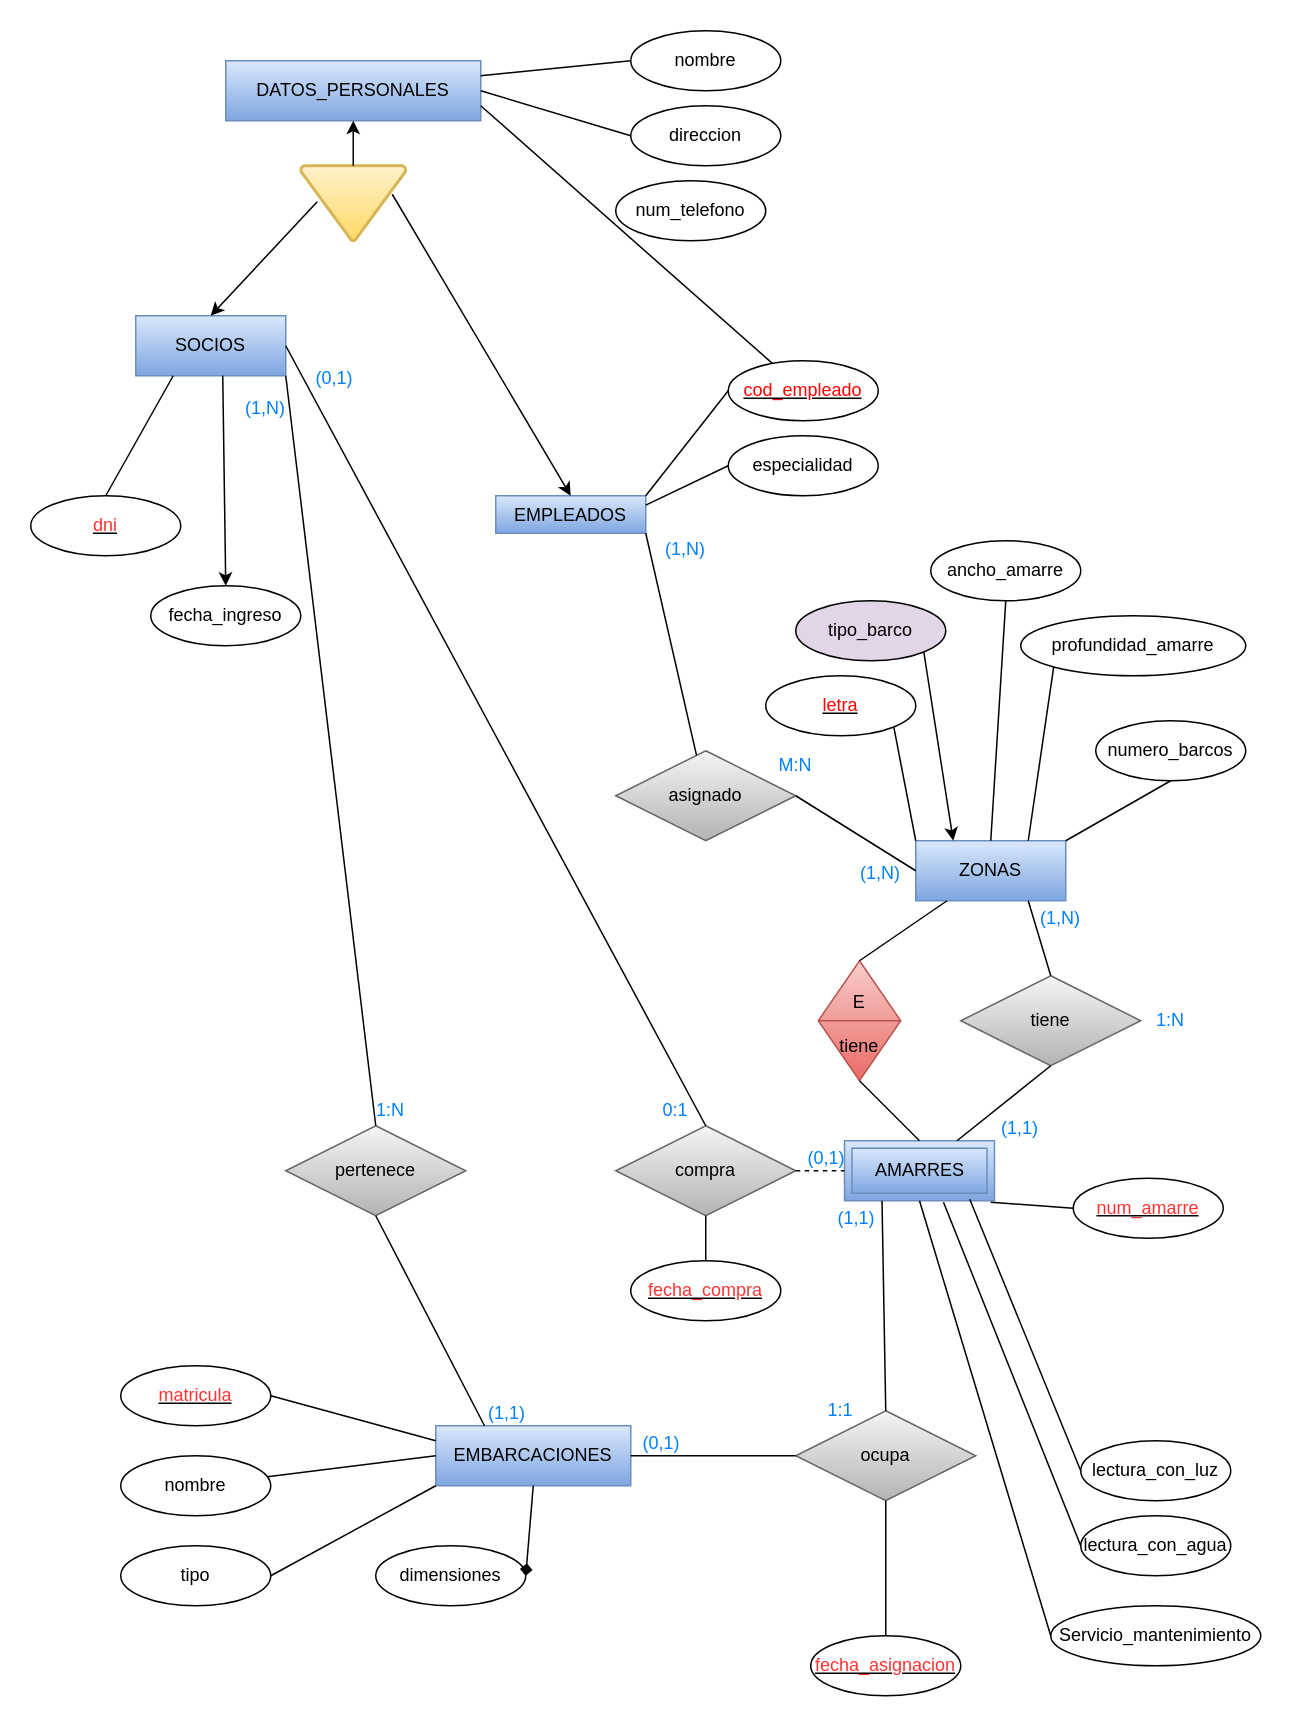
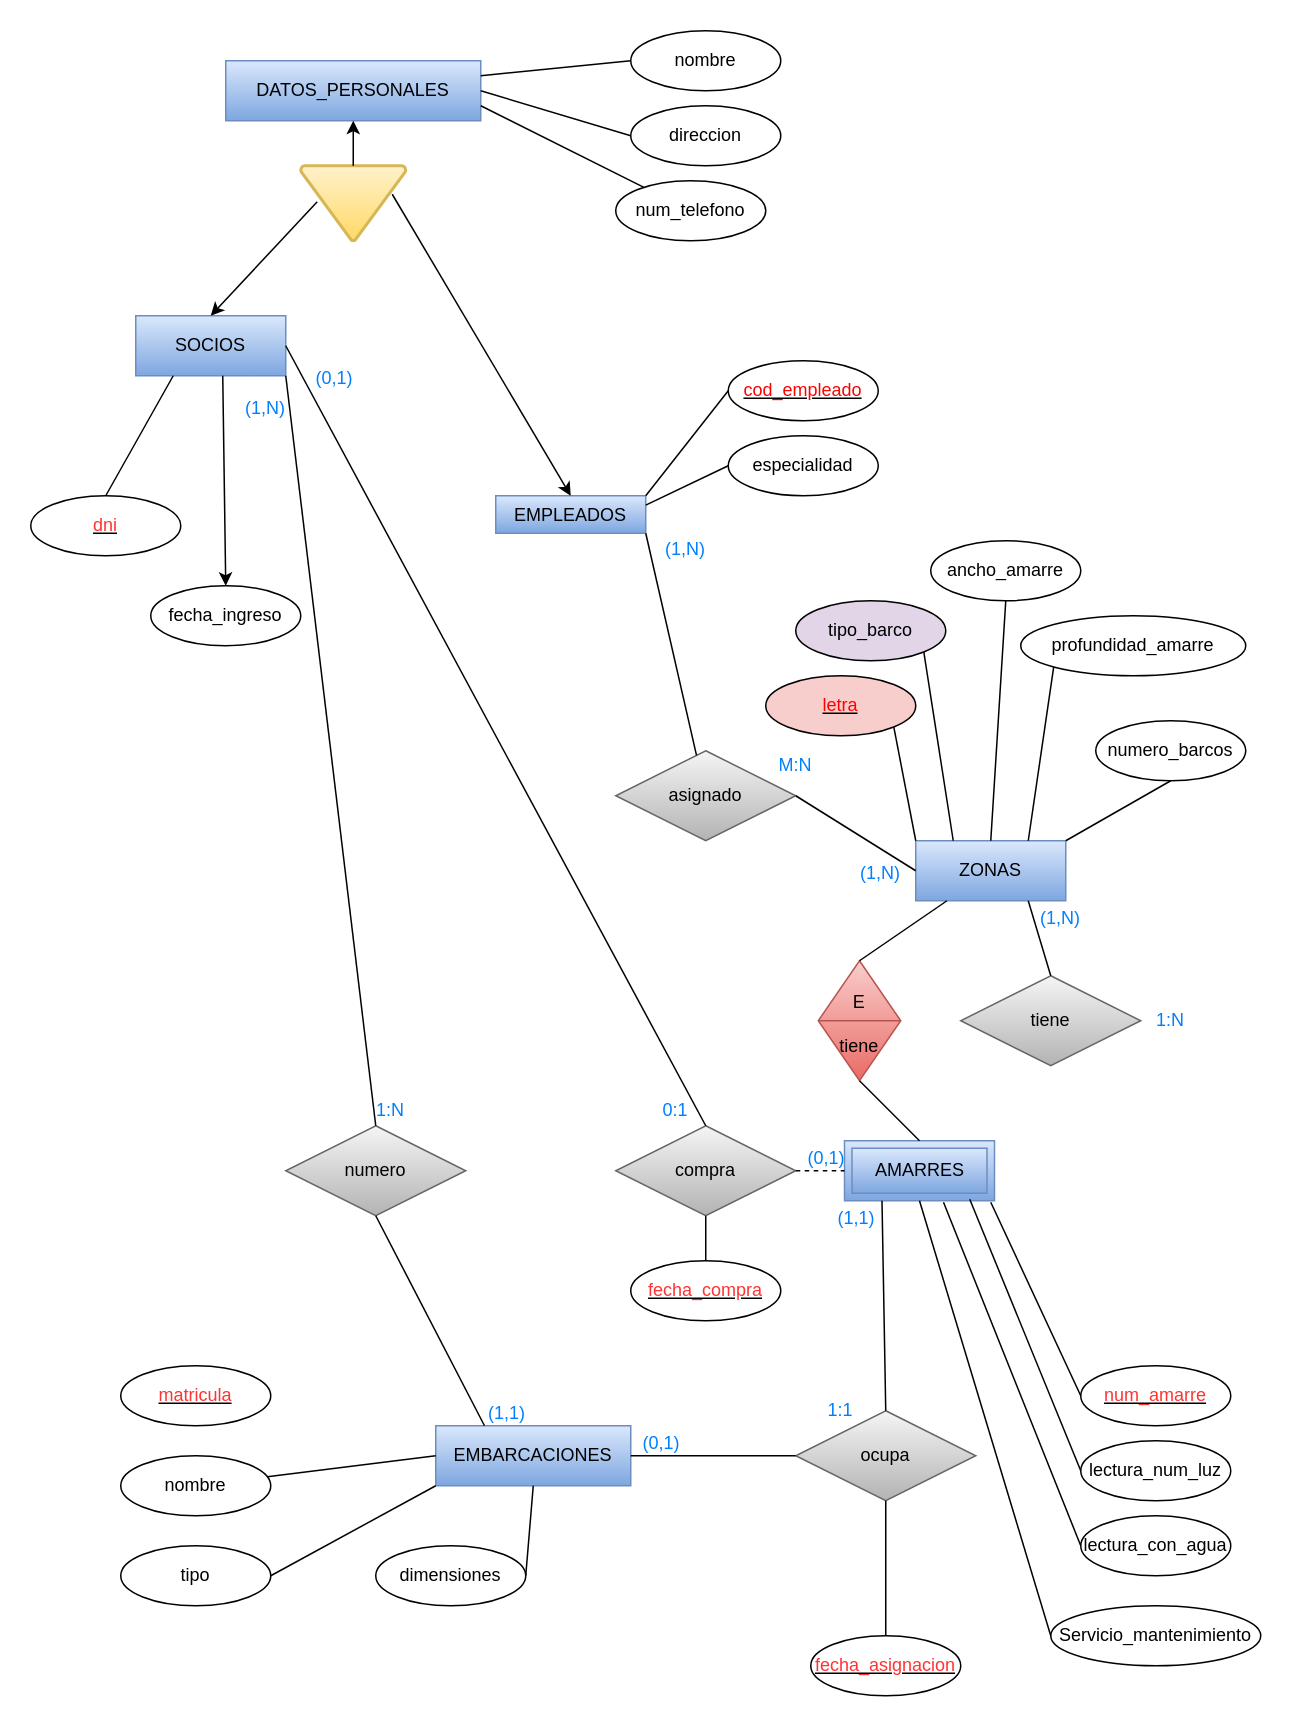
- <mxCell id="74" value="" style="endArrow=none;html=1;rounded=0;exitX=1;exitY=0.75;exitDx=0;exitDy=0;" parent="1" source="7" target="75" edge="1"><mxGeometry relative="1" as="geometry"><mxPoint x="320" y="70" as="sourcePoint" /><mxPoint x="384" y="170" as="targetPoint" /></mxGeometry></mxCell>
+ <mxCell id="74" value="" style="endArrow=none;html=1;rounded=0;exitX=1;exitY=0.75;exitDx=0;exitDy=0;" parent="1" source="7" target="16" edge="1"><mxGeometry relative="1" as="geometry"><mxPoint x="320" y="70" as="sourcePoint" /><mxPoint x="384" y="170" as="targetPoint" /></mxGeometry></mxCell>
- <mxCell id="80" value="&lt;font color=&quot;#ff0000&quot;&gt;letra&lt;/font&gt;" style="ellipse;whiteSpace=wrap;html=1;align=center;fontStyle=4;" parent="1" vertex="1"><mxGeometry x="510" y="450" width="100" height="40" as="geometry" /></mxCell>
+ <mxCell id="80" value="&lt;font color=&quot;#ff0000&quot;&gt;letra&lt;/font&gt;" style="ellipse;whiteSpace=wrap;html=1;align=center;fontStyle=4;fillColor=#f8cecc;" parent="1" vertex="1"><mxGeometry x="510" y="450" width="100" height="40" as="geometry" /></mxCell>
- <mxCell id="77" value="" style="endArrow=classic;html=1;rounded=0;exitX=1;exitY=1;exitDx=0;exitDy=0;entryX=0.25;entryY=0;entryDx=0;entryDy=0;" parent="1" source="81" target="5" edge="1"><mxGeometry relative="1" as="geometry"><mxPoint x="350" y="370" as="sourcePoint" /><mxPoint x="510" y="370" as="targetPoint" /></mxGeometry></mxCell>
+ <mxCell id="77" value="" style="endArrow=none;html=1;rounded=0;exitX=1;exitY=1;exitDx=0;exitDy=0;entryX=0.25;entryY=0;entryDx=0;entryDy=0;" parent="1" source="81" target="5" edge="1"><mxGeometry relative="1" as="geometry"><mxPoint x="350" y="370" as="sourcePoint" /><mxPoint x="510" y="370" as="targetPoint" /></mxGeometry></mxCell>
- <mxCell id="61" value="" style="endArrow=none;html=1;rounded=0;entryX=0.75;entryY=0;entryDx=0;entryDy=0;exitX=0.5;exitY=1;exitDx=0;exitDy=0;" parent="1" source="58" target="3" edge="1"><mxGeometry relative="1" as="geometry"><mxPoint x="370" y="560" as="sourcePoint" /><mxPoint x="530" y="560" as="targetPoint" /></mxGeometry></mxCell>
- <mxCell id="62" value="&lt;span style=&quot;color: rgb(0 , 127 , 255)&quot;&gt;(1,1)&lt;/span&gt;" style="resizable=0;html=1;align=right;verticalAlign=bottom;" parent="61" connectable="0" vertex="1"><mxGeometry x="1" relative="1" as="geometry"><mxPoint x="54.69" y="0.19" as="offset" /></mxGeometry></mxCell>
- <mxCell id="40" value="pertenece" style="shape=rhombus;perimeter=rhombusPerimeter;whiteSpace=wrap;html=1;align=center;fillColor=#f5f5f5;strokeColor=#666666;gradientColor=#b3b3b3;" parent="1" vertex="1"><mxGeometry x="190" y="750" width="120" height="60" as="geometry" /></mxCell>
+ <mxCell id="40" value="numero" style="shape=rhombus;perimeter=rhombusPerimeter;whiteSpace=wrap;html=1;align=center;fillColor=#f5f5f5;strokeColor=#666666;gradientColor=#b3b3b3;" parent="1" vertex="1"><mxGeometry x="190" y="750" width="120" height="60" as="geometry" /></mxCell>
- <mxCell id="35" value="&lt;font color=&quot;#ff3333&quot;&gt;num_amarre&lt;/font&gt;" style="ellipse;whiteSpace=wrap;html=1;align=center;fontStyle=4;" parent="1" vertex="1"><mxGeometry x="715" y="785" width="100" height="40" as="geometry" /></mxCell>
+ <mxCell id="35" value="&lt;font color=&quot;#ff3333&quot;&gt;num_amarre&lt;/font&gt;" style="ellipse;whiteSpace=wrap;html=1;align=center;fontStyle=4;" parent="1" vertex="1"><mxGeometry x="720" y="910" width="100" height="40" as="geometry" /></mxCell>
- <mxCell id="28" value="" style="endArrow=none;html=1;rounded=0;entryX=1;entryY=0.5;entryDx=0;entryDy=0;exitX=0;exitY=0.25;exitDx=0;exitDy=0;" parent="1" source="4" target="27" edge="1"><mxGeometry relative="1" as="geometry"><mxPoint x="300" y="539" as="sourcePoint" /><mxPoint x="530" y="600" as="targetPoint" /></mxGeometry></mxCell>
- <mxCell id="33" value="lectura_con_luz" style="ellipse;whiteSpace=wrap;html=1;align=center;" parent="1" vertex="1"><mxGeometry x="720" y="960" width="100" height="40" as="geometry" /></mxCell>
+ <mxCell id="33" value="lectura_num_luz" style="ellipse;whiteSpace=wrap;html=1;align=center;" parent="1" vertex="1"><mxGeometry x="720" y="960" width="100" height="40" as="geometry" /></mxCell>
- <mxCell id="30" value="" style="endArrow=diamond;html=1;rounded=0;entryX=1;entryY=0.5;entryDx=0;entryDy=0;exitX=0.5;exitY=1;exitDx=0;exitDy=0;" parent="1" source="4" target="26" edge="1"><mxGeometry relative="1" as="geometry"><mxPoint x="370" y="730" as="sourcePoint" /><mxPoint x="530" y="600" as="targetPoint" /></mxGeometry></mxCell>
+ <mxCell id="30" value="" style="endArrow=none;html=1;rounded=0;entryX=1;entryY=0.5;entryDx=0;entryDy=0;exitX=0.5;exitY=1;exitDx=0;exitDy=0;" parent="1" source="4" target="26" edge="1"><mxGeometry relative="1" as="geometry"><mxPoint x="370" y="730" as="sourcePoint" /><mxPoint x="530" y="600" as="targetPoint" /></mxGeometry></mxCell>
